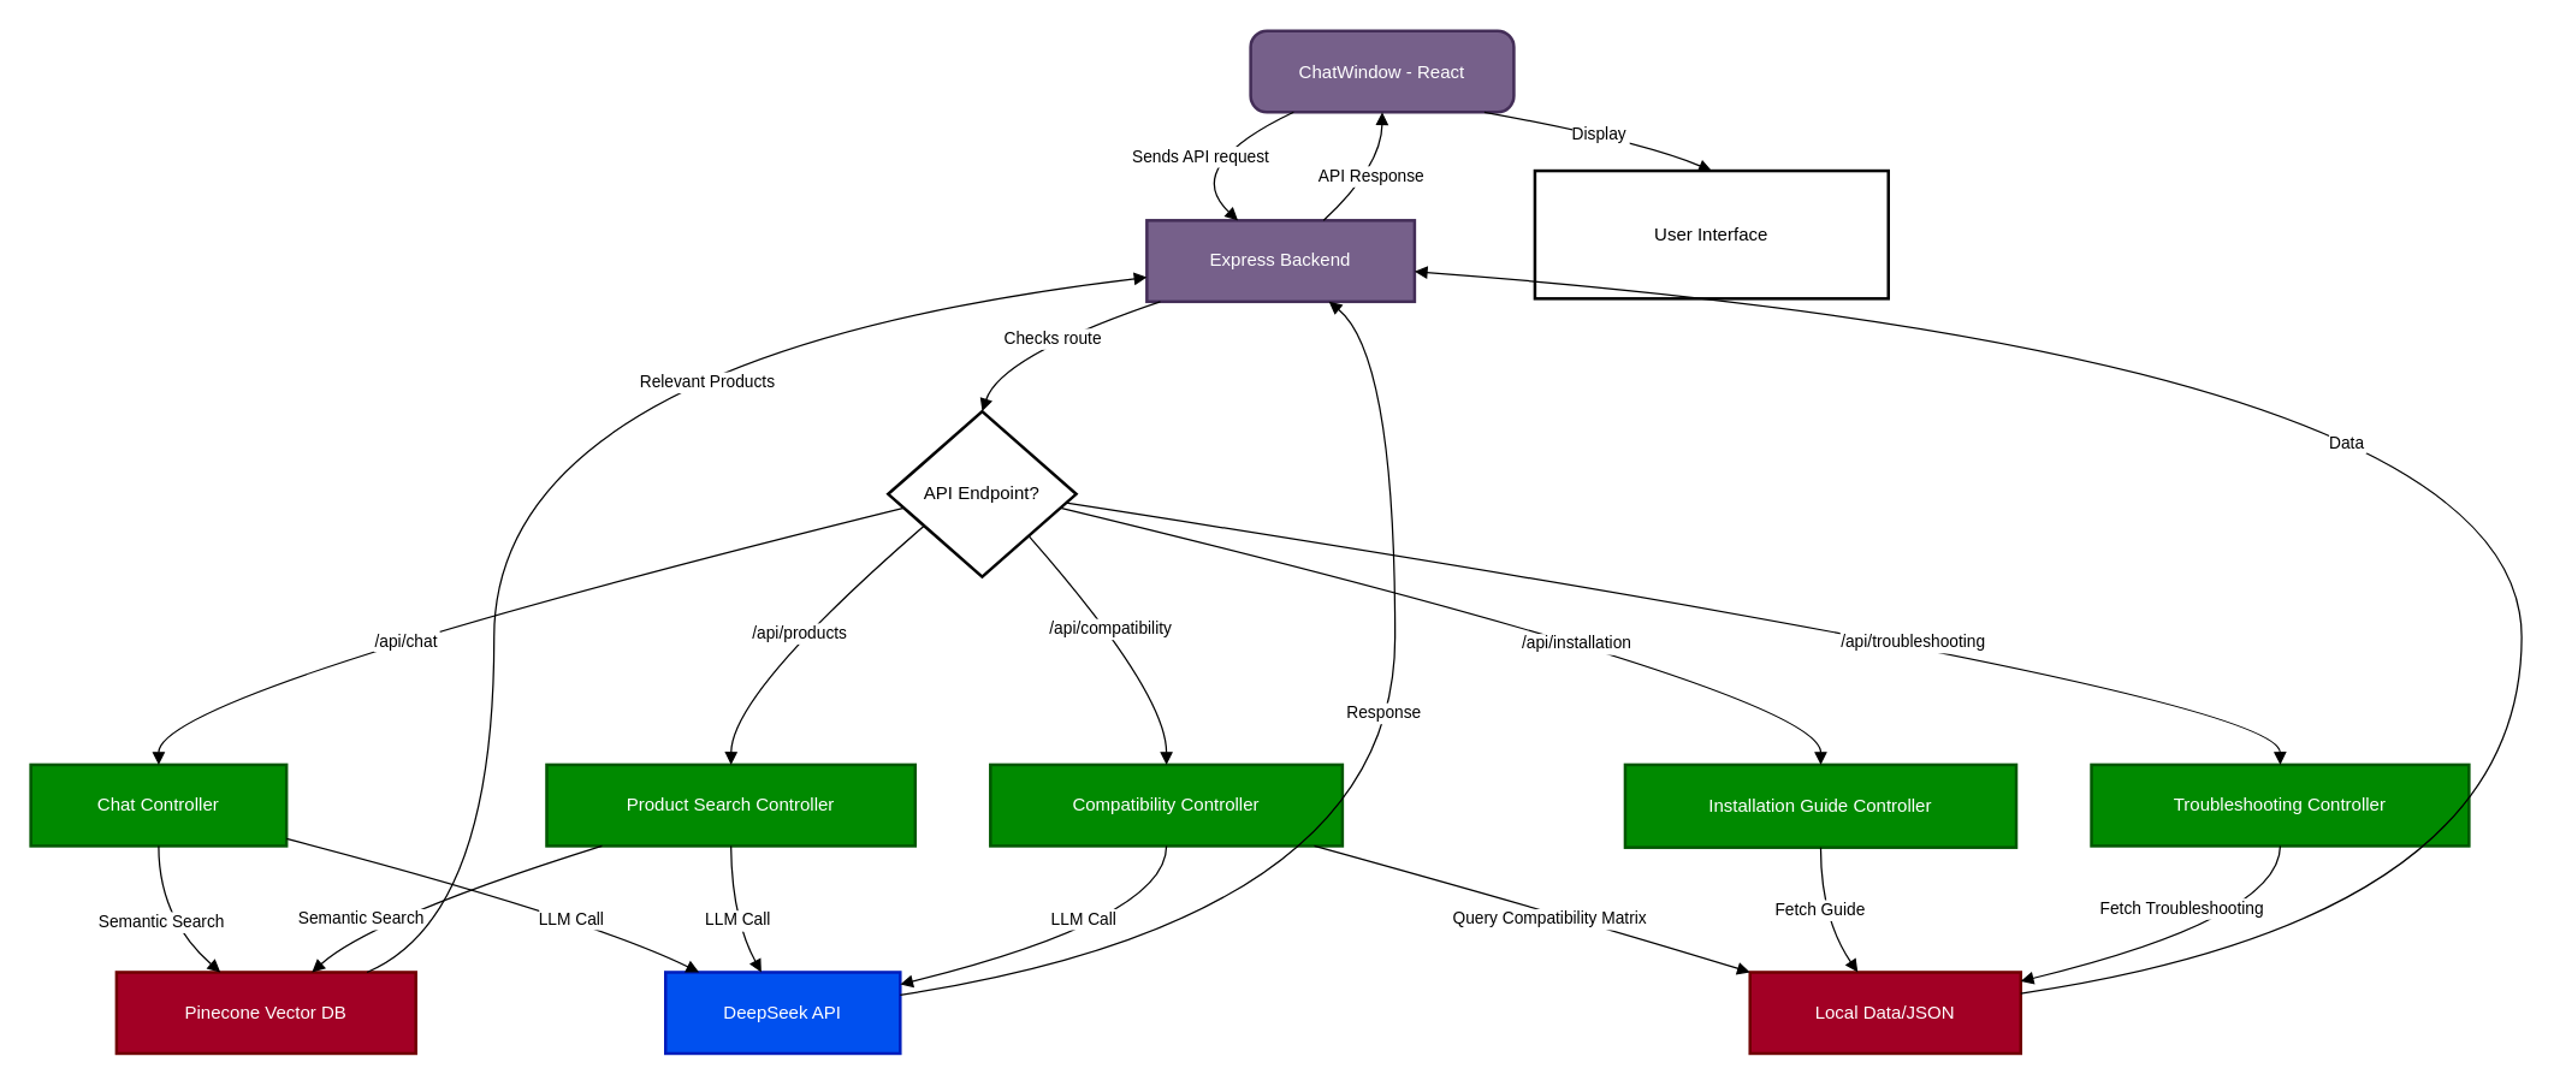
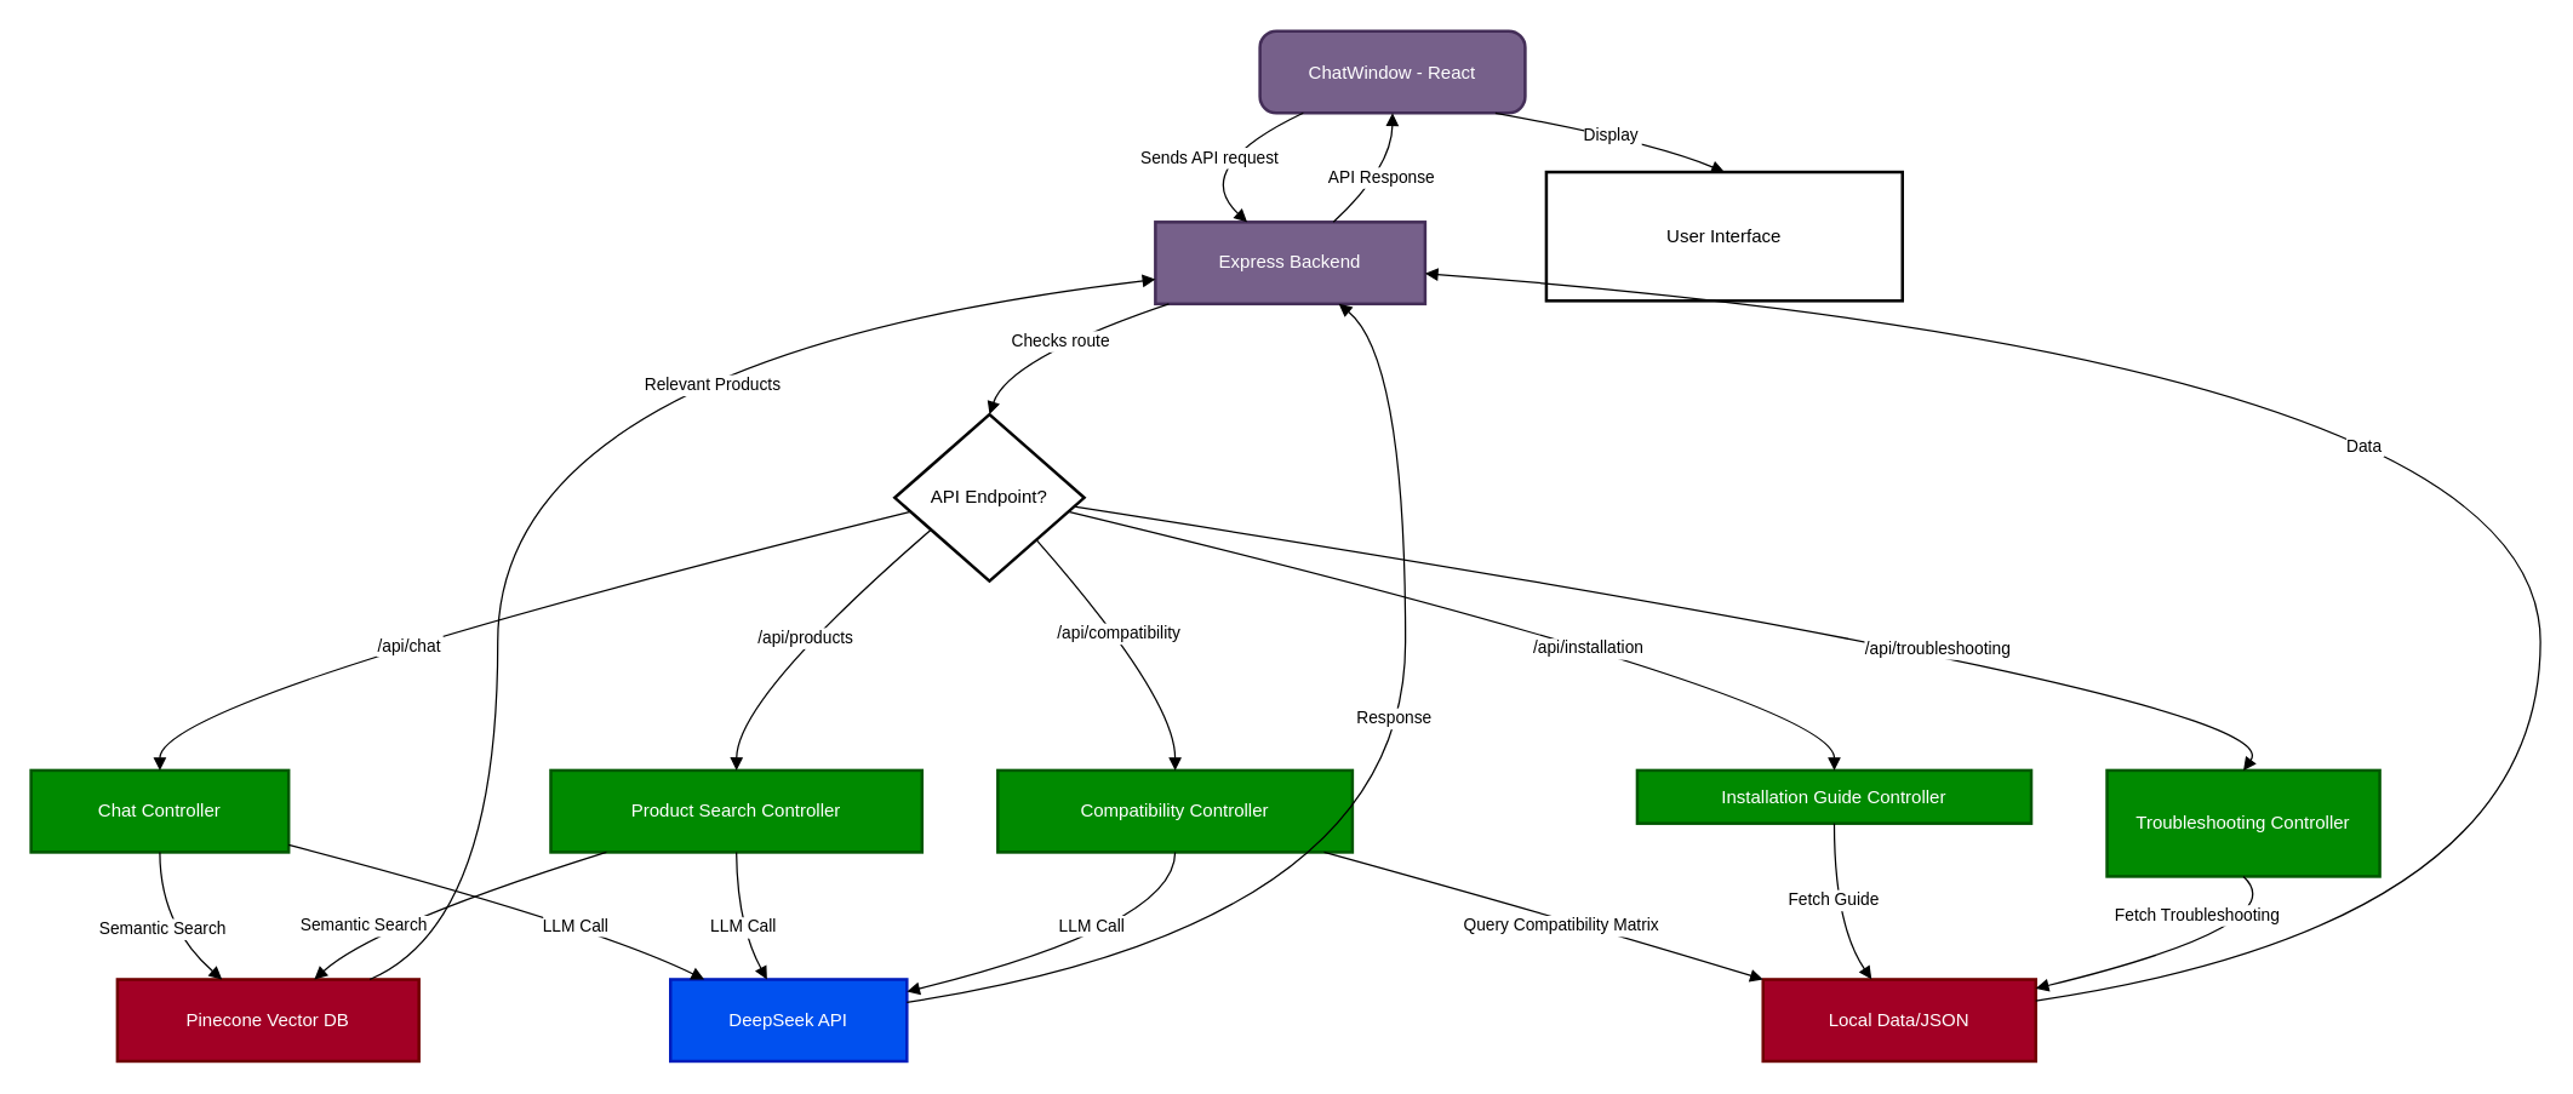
- <mxCell id="9" value="Troubleshooting Controller" style="whiteSpace=wrap;strokeWidth=2;fillColor=light-dark(#008A00,#66AA66);fontColor=#ffffff;strokeColor=light-dark(#005700,#68A468);" vertex="1" parent="1"><mxGeometry x="1390" y="508" width="251" height="54" as="geometry" /></mxCell>
+ <mxCell id="9" value="Troubleshooting Controller" style="whiteSpace=wrap;strokeWidth=2;fillColor=light-dark(#008A00,#66AA66);fontColor=#ffffff;strokeColor=light-dark(#005700,#68A468);" vertex="1" parent="1"><mxGeometry x="1390" y="508" width="180" height="70" as="geometry" /></mxCell>
- <mxCell id="8" value="Installation Guide Controller" style="whiteSpace=wrap;strokeWidth=2;fillColor=light-dark(#008A00,#66AA66);fontColor=#ffffff;strokeColor=light-dark(#005700,#68A468);" vertex="1" parent="1"><mxGeometry x="1080" y="508" width="260" height="55" as="geometry" /></mxCell>
+ <mxCell id="8" value="Installation Guide Controller" style="whiteSpace=wrap;strokeWidth=2;fillColor=light-dark(#008A00,#66AA66);fontColor=#ffffff;strokeColor=light-dark(#005700,#68A468);" vertex="1" parent="1"><mxGeometry x="1080" y="508" width="260" height="35" as="geometry" /></mxCell>
